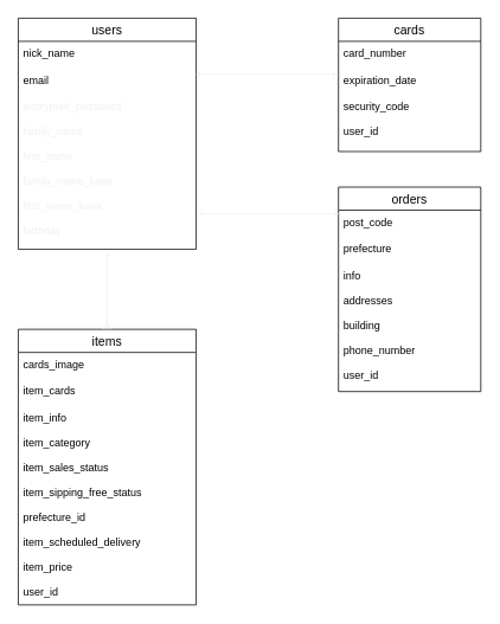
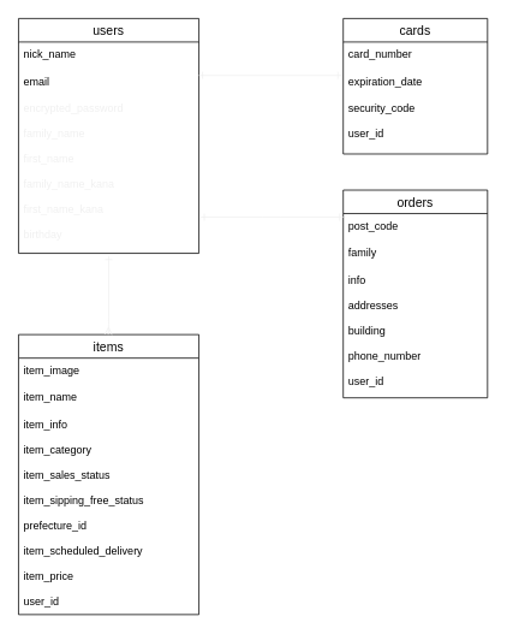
- <mxCell id="16" value="prefecture" style="text;strokeColor=none;fillColor=none;spacingLeft=4;spacingRight=4;overflow=hidden;rotatable=0;points=[[0,0.5],[1,0.5]];portConstraint=eastwest;fontSize=12;" vertex="1" parent="14"><mxGeometry y="56" width="160" height="30" as="geometry" /></mxCell>
+ <mxCell id="16" value="family" style="text;strokeColor=none;fillColor=none;spacingLeft=4;spacingRight=4;overflow=hidden;rotatable=0;points=[[0,0.5],[1,0.5]];portConstraint=eastwest;fontSize=12;" vertex="1" parent="14"><mxGeometry y="56" width="160" height="30" as="geometry" /></mxCell>
- <mxCell id="11" value="cards_image" style="text;strokeColor=none;fillColor=none;spacingLeft=4;spacingRight=4;overflow=hidden;rotatable=0;points=[[0,0.5],[1,0.5]];portConstraint=eastwest;fontSize=12;" vertex="1" parent="10"><mxGeometry y="26" width="200" height="30" as="geometry" /></mxCell>
+ <mxCell id="11" value="item_image" style="text;strokeColor=none;fillColor=none;spacingLeft=4;spacingRight=4;overflow=hidden;rotatable=0;points=[[0,0.5],[1,0.5]];portConstraint=eastwest;fontSize=12;" vertex="1" parent="10"><mxGeometry y="26" width="200" height="30" as="geometry" /></mxCell>
- <mxCell id="12" value="item_cards" style="text;strokeColor=none;fillColor=none;spacingLeft=4;spacingRight=4;overflow=hidden;rotatable=0;points=[[0,0.5],[1,0.5]];portConstraint=eastwest;fontSize=12;" vertex="1" parent="10"><mxGeometry y="56" width="200" height="30" as="geometry" /></mxCell>
+ <mxCell id="12" value="item_name" style="text;strokeColor=none;fillColor=none;spacingLeft=4;spacingRight=4;overflow=hidden;rotatable=0;points=[[0,0.5],[1,0.5]];portConstraint=eastwest;fontSize=12;" vertex="1" parent="10"><mxGeometry y="56" width="200" height="30" as="geometry" /></mxCell>
